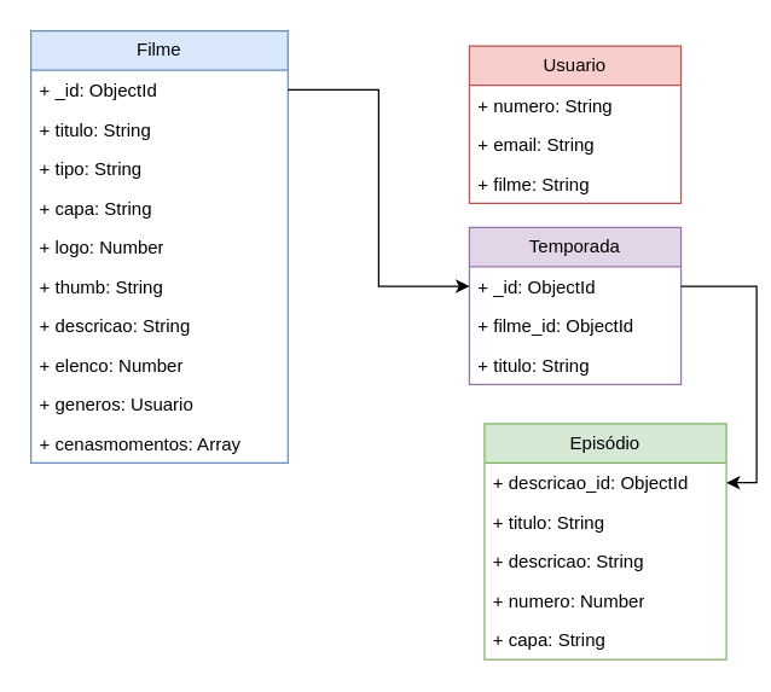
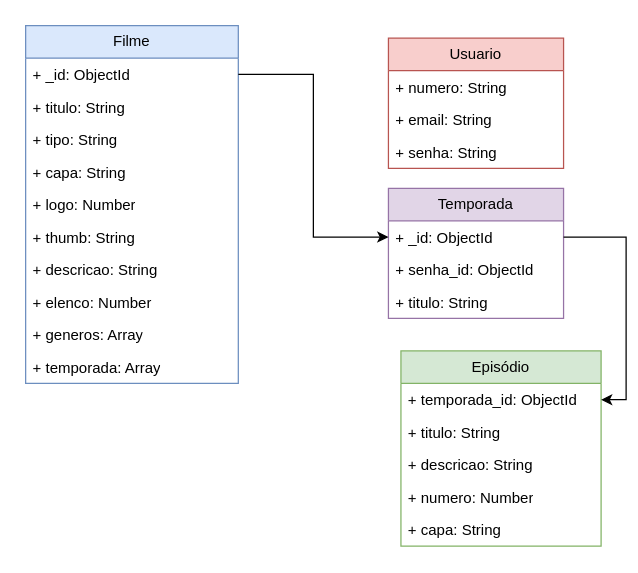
- <mxCell id="16" value="+ filme: String" style="text;strokeColor=none;fillColor=none;align=left;verticalAlign=top;spacingLeft=4;spacingRight=4;overflow=hidden;rotatable=0;points=[[0,0.5],[1,0.5]];portConstraint=eastwest;whiteSpace=wrap;html=1;" vertex="1" parent="13"><mxGeometry y="78" width="140" height="26" as="geometry" /></mxCell>
+ <mxCell id="16" value="+ senha: String" style="text;strokeColor=none;fillColor=none;align=left;verticalAlign=top;spacingLeft=4;spacingRight=4;overflow=hidden;rotatable=0;points=[[0,0.5],[1,0.5]];portConstraint=eastwest;whiteSpace=wrap;html=1;" vertex="1" parent="13"><mxGeometry y="78" width="140" height="26" as="geometry" /></mxCell>
- <mxCell id="19" value="+ filme_id: ObjectId" style="text;strokeColor=none;fillColor=none;align=left;verticalAlign=top;spacingLeft=4;spacingRight=4;overflow=hidden;rotatable=0;points=[[0,0.5],[1,0.5]];portConstraint=eastwest;whiteSpace=wrap;html=1;" vertex="1" parent="17"><mxGeometry y="52" width="140" height="26" as="geometry" /></mxCell>
+ <mxCell id="19" value="+ senha_id: ObjectId" style="text;strokeColor=none;fillColor=none;align=left;verticalAlign=top;spacingLeft=4;spacingRight=4;overflow=hidden;rotatable=0;points=[[0,0.5],[1,0.5]];portConstraint=eastwest;whiteSpace=wrap;html=1;" vertex="1" parent="17"><mxGeometry y="52" width="140" height="26" as="geometry" /></mxCell>
- <mxCell id="11" value="+ generos: Usuario" style="text;strokeColor=none;fillColor=none;align=left;verticalAlign=top;spacingLeft=4;spacingRight=4;overflow=hidden;rotatable=0;points=[[0,0.5],[1,0.5]];portConstraint=eastwest;whiteSpace=wrap;html=1;" vertex="1" parent="2"><mxGeometry y="234" width="170" height="26" as="geometry" /></mxCell>
+ <mxCell id="11" value="+ generos: Array" style="text;strokeColor=none;fillColor=none;align=left;verticalAlign=top;spacingLeft=4;spacingRight=4;overflow=hidden;rotatable=0;points=[[0,0.5],[1,0.5]];portConstraint=eastwest;whiteSpace=wrap;html=1;" vertex="1" parent="2"><mxGeometry y="234" width="170" height="26" as="geometry" /></mxCell>
- <mxCell id="12" value="+ cenasmomentos: Array" style="text;strokeColor=none;fillColor=none;align=left;verticalAlign=top;spacingLeft=4;spacingRight=4;overflow=hidden;rotatable=0;points=[[0,0.5],[1,0.5]];portConstraint=eastwest;whiteSpace=wrap;html=1;" vertex="1" parent="2"><mxGeometry y="260" width="170" height="26" as="geometry" /></mxCell>
+ <mxCell id="12" value="+ temporada: Array" style="text;strokeColor=none;fillColor=none;align=left;verticalAlign=top;spacingLeft=4;spacingRight=4;overflow=hidden;rotatable=0;points=[[0,0.5],[1,0.5]];portConstraint=eastwest;whiteSpace=wrap;html=1;" vertex="1" parent="2"><mxGeometry y="260" width="170" height="26" as="geometry" /></mxCell>
- <mxCell id="23" value="+ descricao_id: ObjectId" style="text;strokeColor=none;fillColor=none;align=left;verticalAlign=top;spacingLeft=4;spacingRight=4;overflow=hidden;rotatable=0;points=[[0,0.5],[1,0.5]];portConstraint=eastwest;whiteSpace=wrap;html=1;" vertex="1" parent="22"><mxGeometry y="26" width="160" height="26" as="geometry" /></mxCell>
+ <mxCell id="23" value="+ temporada_id: ObjectId" style="text;strokeColor=none;fillColor=none;align=left;verticalAlign=top;spacingLeft=4;spacingRight=4;overflow=hidden;rotatable=0;points=[[0,0.5],[1,0.5]];portConstraint=eastwest;whiteSpace=wrap;html=1;" vertex="1" parent="22"><mxGeometry y="26" width="160" height="26" as="geometry" /></mxCell>
